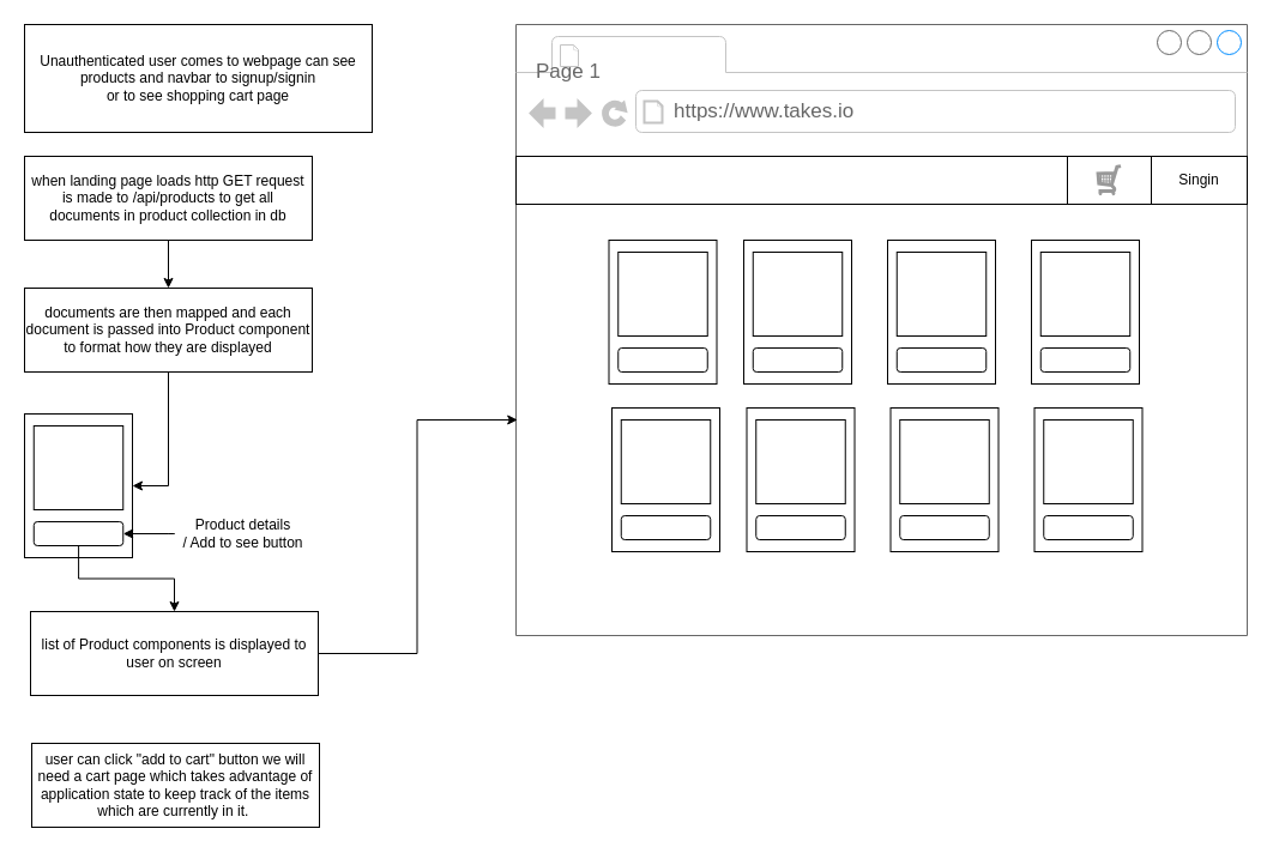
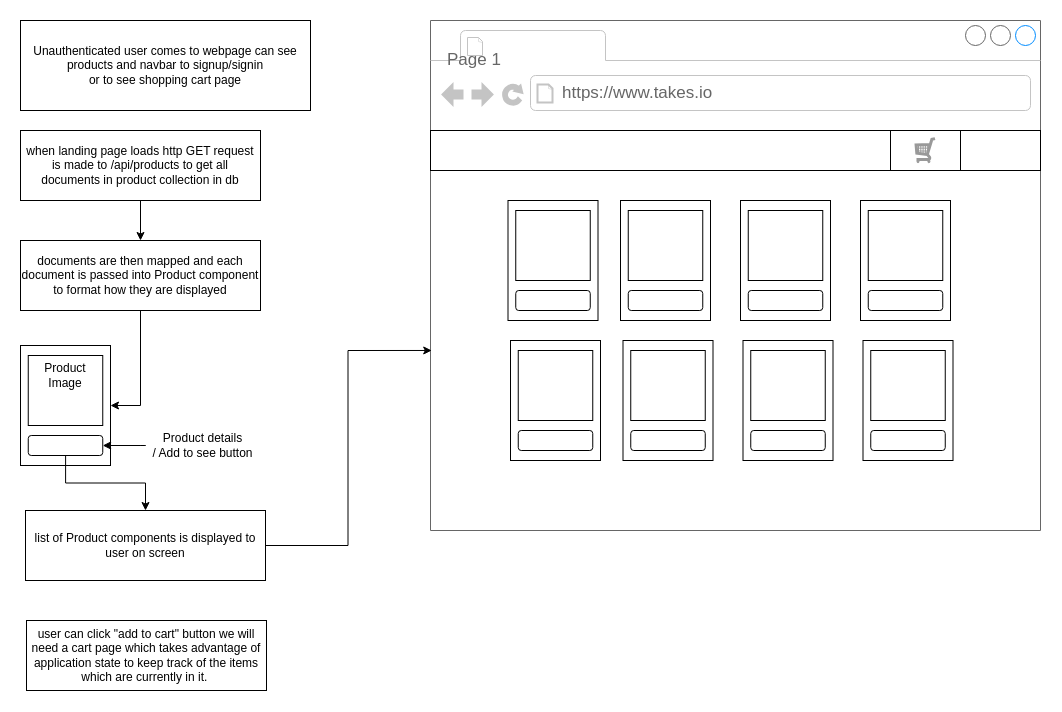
- <mxCell id="7" value="Singin" style="text;html=1;strokeColor=none;fillColor=none;align=center;verticalAlign=middle;whiteSpace=wrap;rounded=0;" parent="2" vertex="1"><mxGeometry x="550" y="120" width="40" height="20" as="geometry" /></mxCell>
+ <mxCell id="74" value="Product Image" style="text;html=1;strokeColor=none;fillColor=none;align=center;verticalAlign=middle;whiteSpace=wrap;rounded=0;" parent="71" vertex="1"><mxGeometry x="17.25" y="10" width="40" height="20" as="geometry" /></mxCell>
